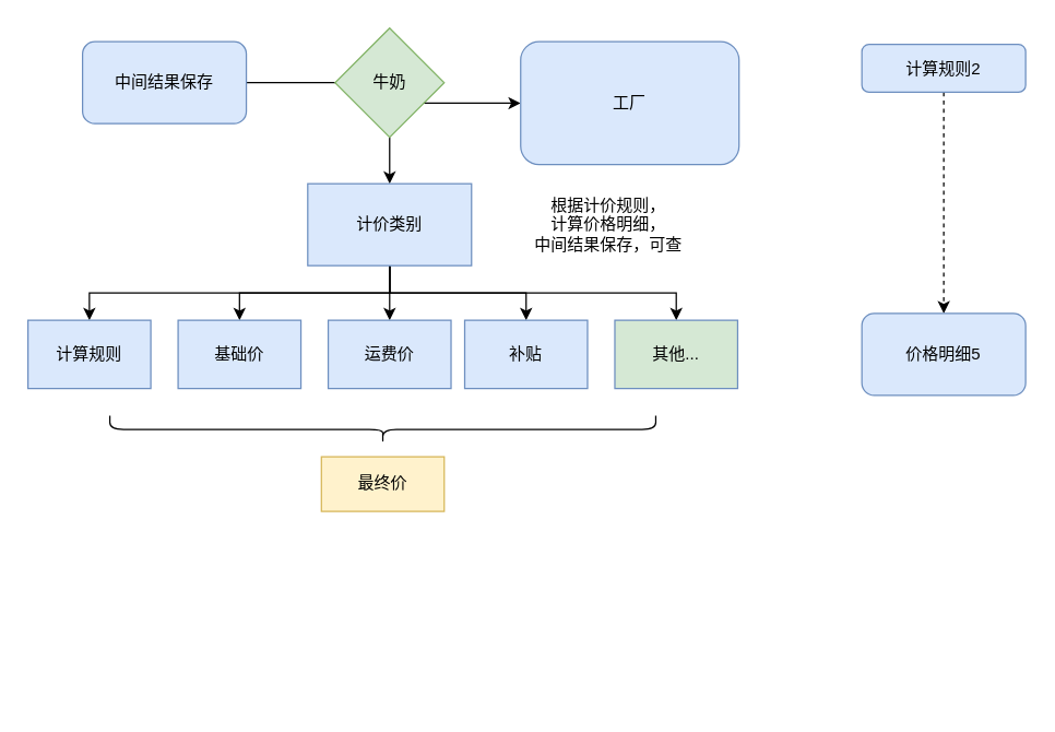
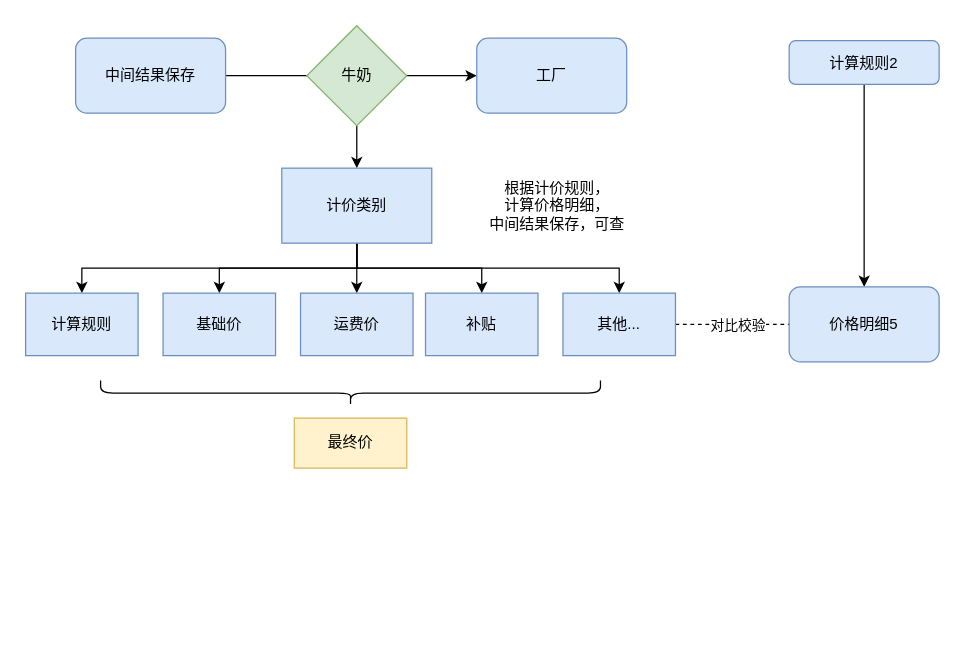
- <mxCell id="4" value="工厂" style="rounded=1;whiteSpace=wrap;html=1;fillColor=#dae8fc;strokeColor=#6c8ebf;" vertex="1" parent="1"><mxGeometry x="381" y="30" width="160" height="90" as="geometry" /></mxCell>
+ <mxCell id="4" value="工厂" style="rounded=1;whiteSpace=wrap;html=1;fillColor=#dae8fc;strokeColor=#6c8ebf;" vertex="1" parent="1"><mxGeometry x="381" y="30" width="120" height="60" as="geometry" /></mxCell>
- <mxCell id="23" style="edgeStyle=orthogonalEdgeStyle;rounded=0;orthogonalLoop=1;jettySize=auto;html=1;exitX=0.5;exitY=1;exitDx=0;exitDy=0;dashed=1;" edge="1" parent="1" source="24" target="25"><mxGeometry relative="1" as="geometry" /></mxCell>
+ <mxCell id="23" style="edgeStyle=orthogonalEdgeStyle;rounded=0;orthogonalLoop=1;jettySize=auto;html=1;exitX=0.5;exitY=1;exitDx=0;exitDy=0;" edge="1" parent="1" source="24" target="25"><mxGeometry relative="1" as="geometry" /></mxCell>
- <mxCell id="19" value="其他..." style="rounded=0;whiteSpace=wrap;html=1;fillColor=#d5e8d4;strokeColor=#6c8ebf;" vertex="1" parent="1"><mxGeometry x="450" y="234" width="90" height="50" as="geometry" /></mxCell>
+ <mxCell id="19" value="其他..." style="rounded=0;whiteSpace=wrap;html=1;fillColor=#dae8fc;strokeColor=#6c8ebf;" vertex="1" parent="1"><mxGeometry x="450" y="234" width="90" height="50" as="geometry" /></mxCell>
+ <mxCell id="17" style="edgeStyle=orthogonalEdgeStyle;rounded=0;orthogonalLoop=1;jettySize=auto;html=1;exitX=1;exitY=0.5;exitDx=0;exitDy=0;entryX=0;entryY=0.5;entryDx=0;entryDy=0;dashed=1;endArrow=none;endFill=0;" edge="1" parent="1" source="19" target="25"><mxGeometry relative="1" as="geometry" /></mxCell>
+ <mxCell id="18" value="对比校验" style="edgeLabel;html=1;align=center;verticalAlign=middle;resizable=0;points=[];" vertex="1" connectable="0" parent="17"><mxGeometry x="0.077" relative="1" as="geometry"><mxPoint as="offset" /></mxGeometry></mxCell>
